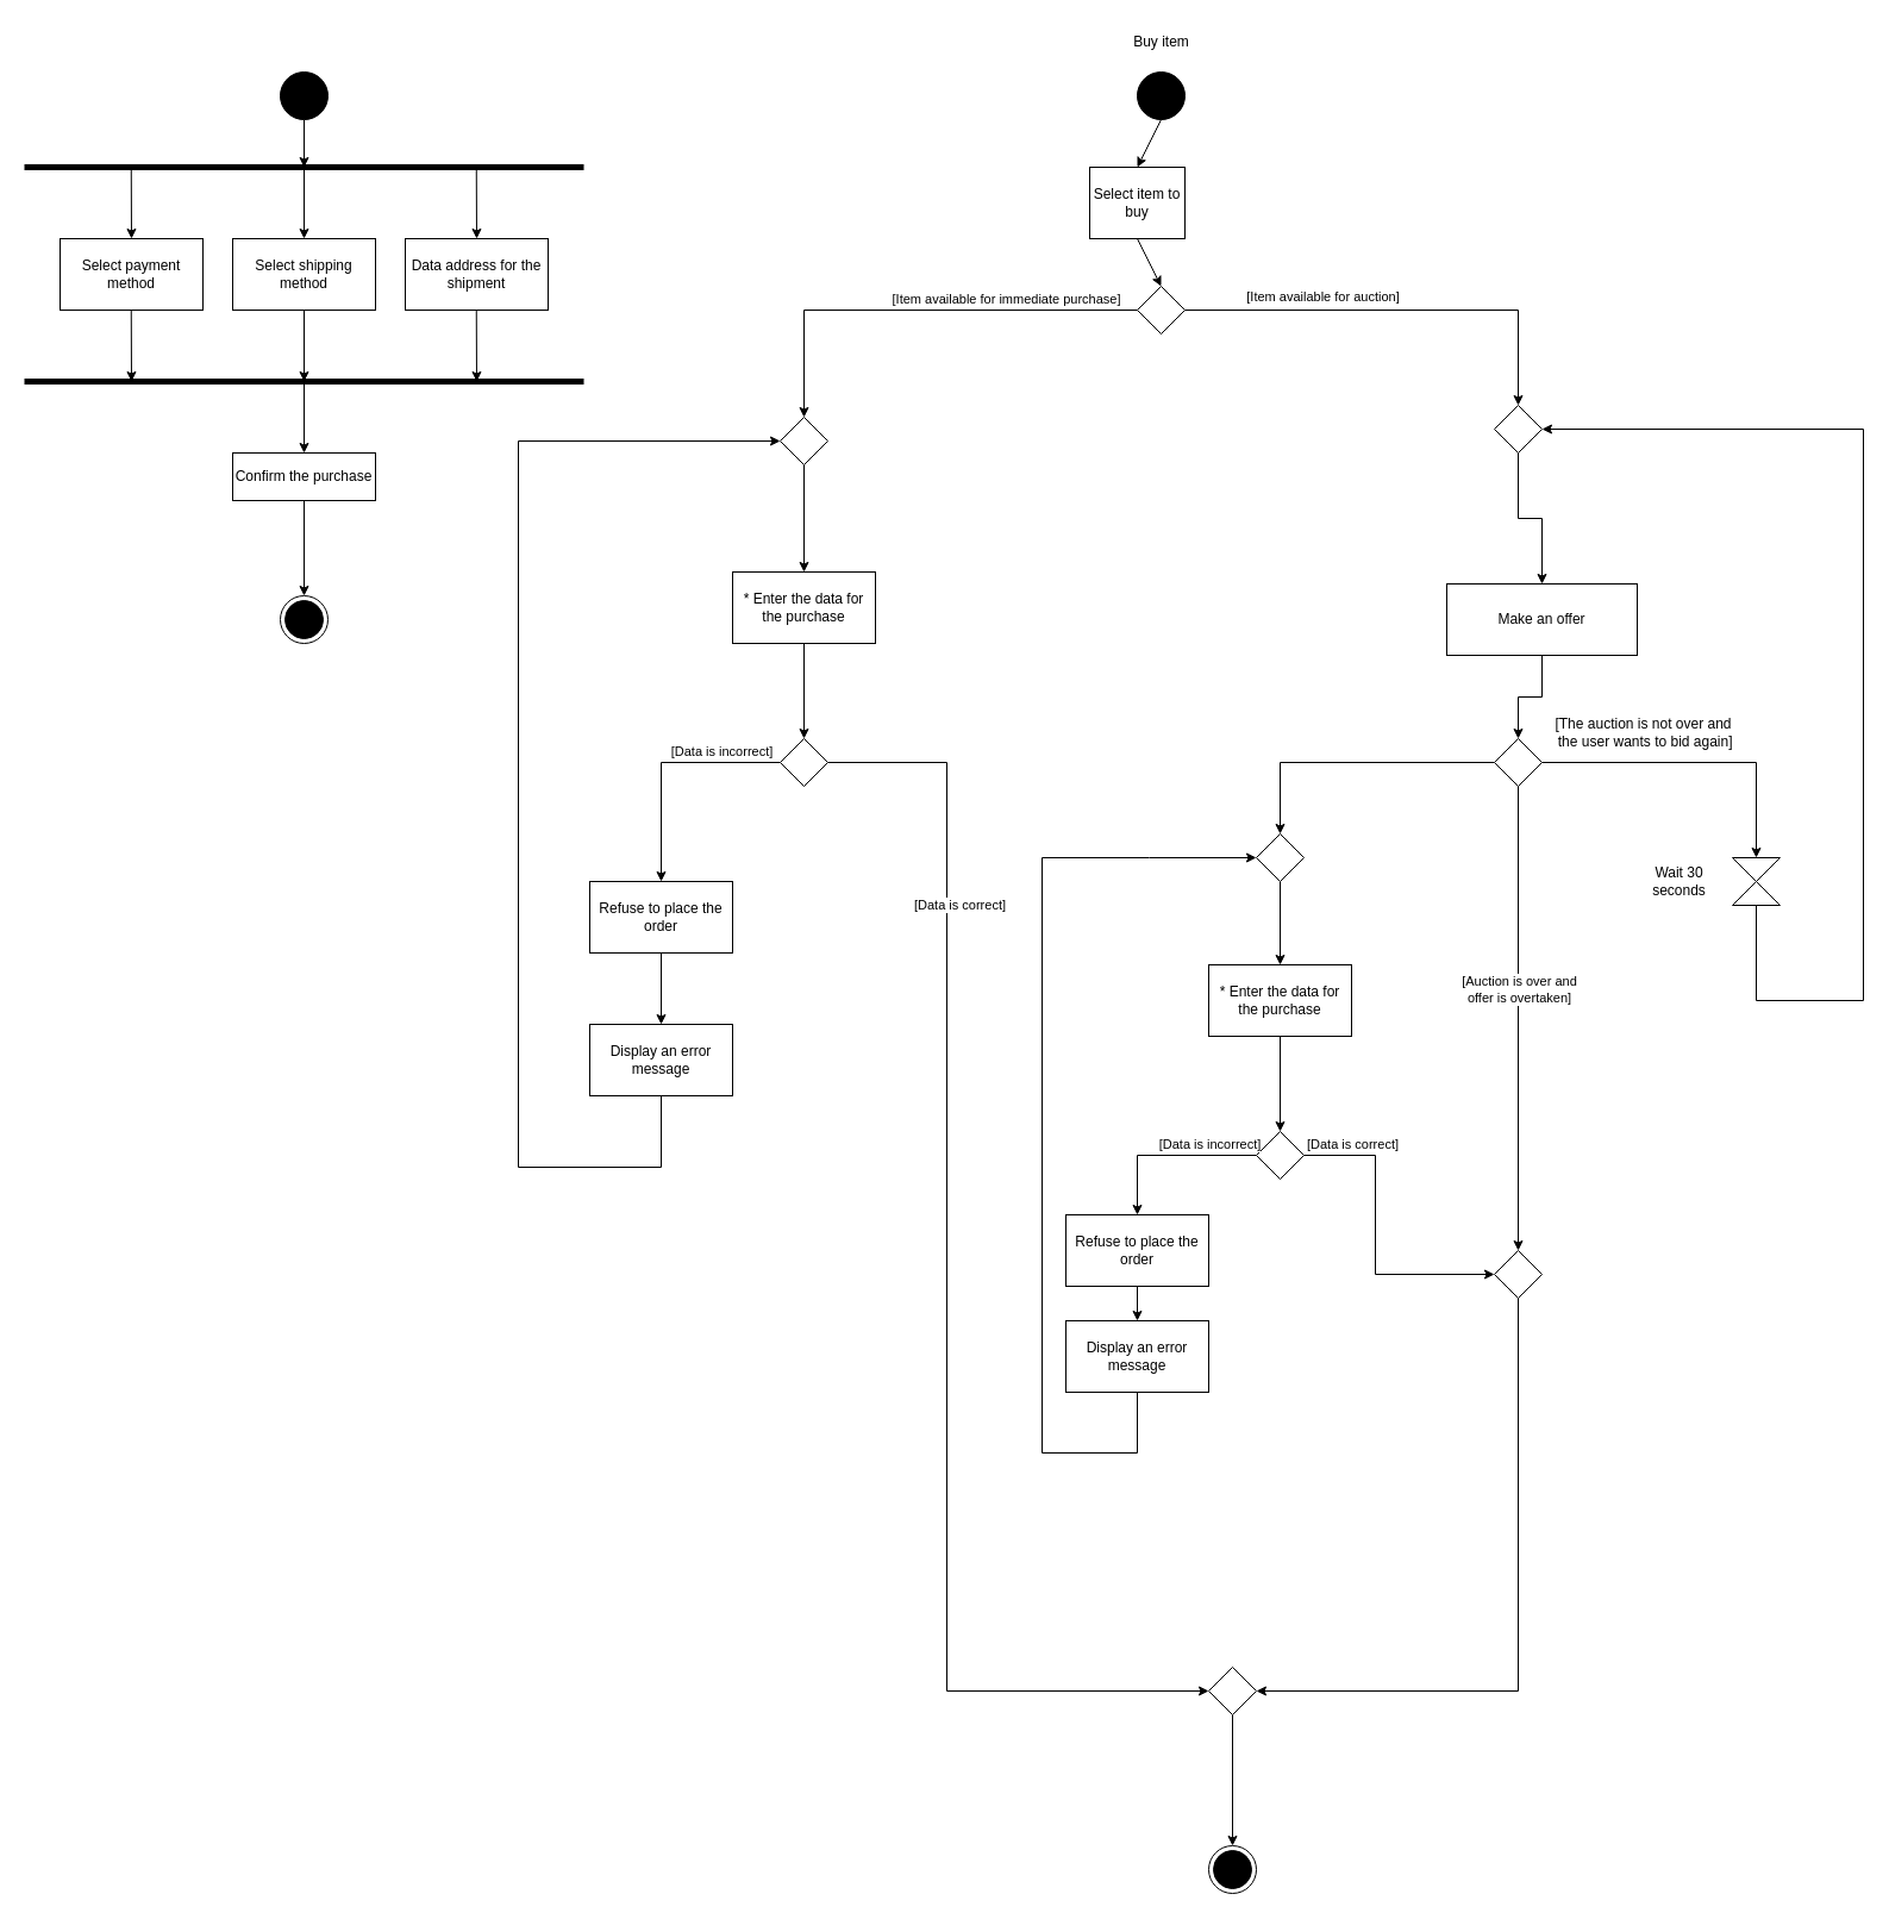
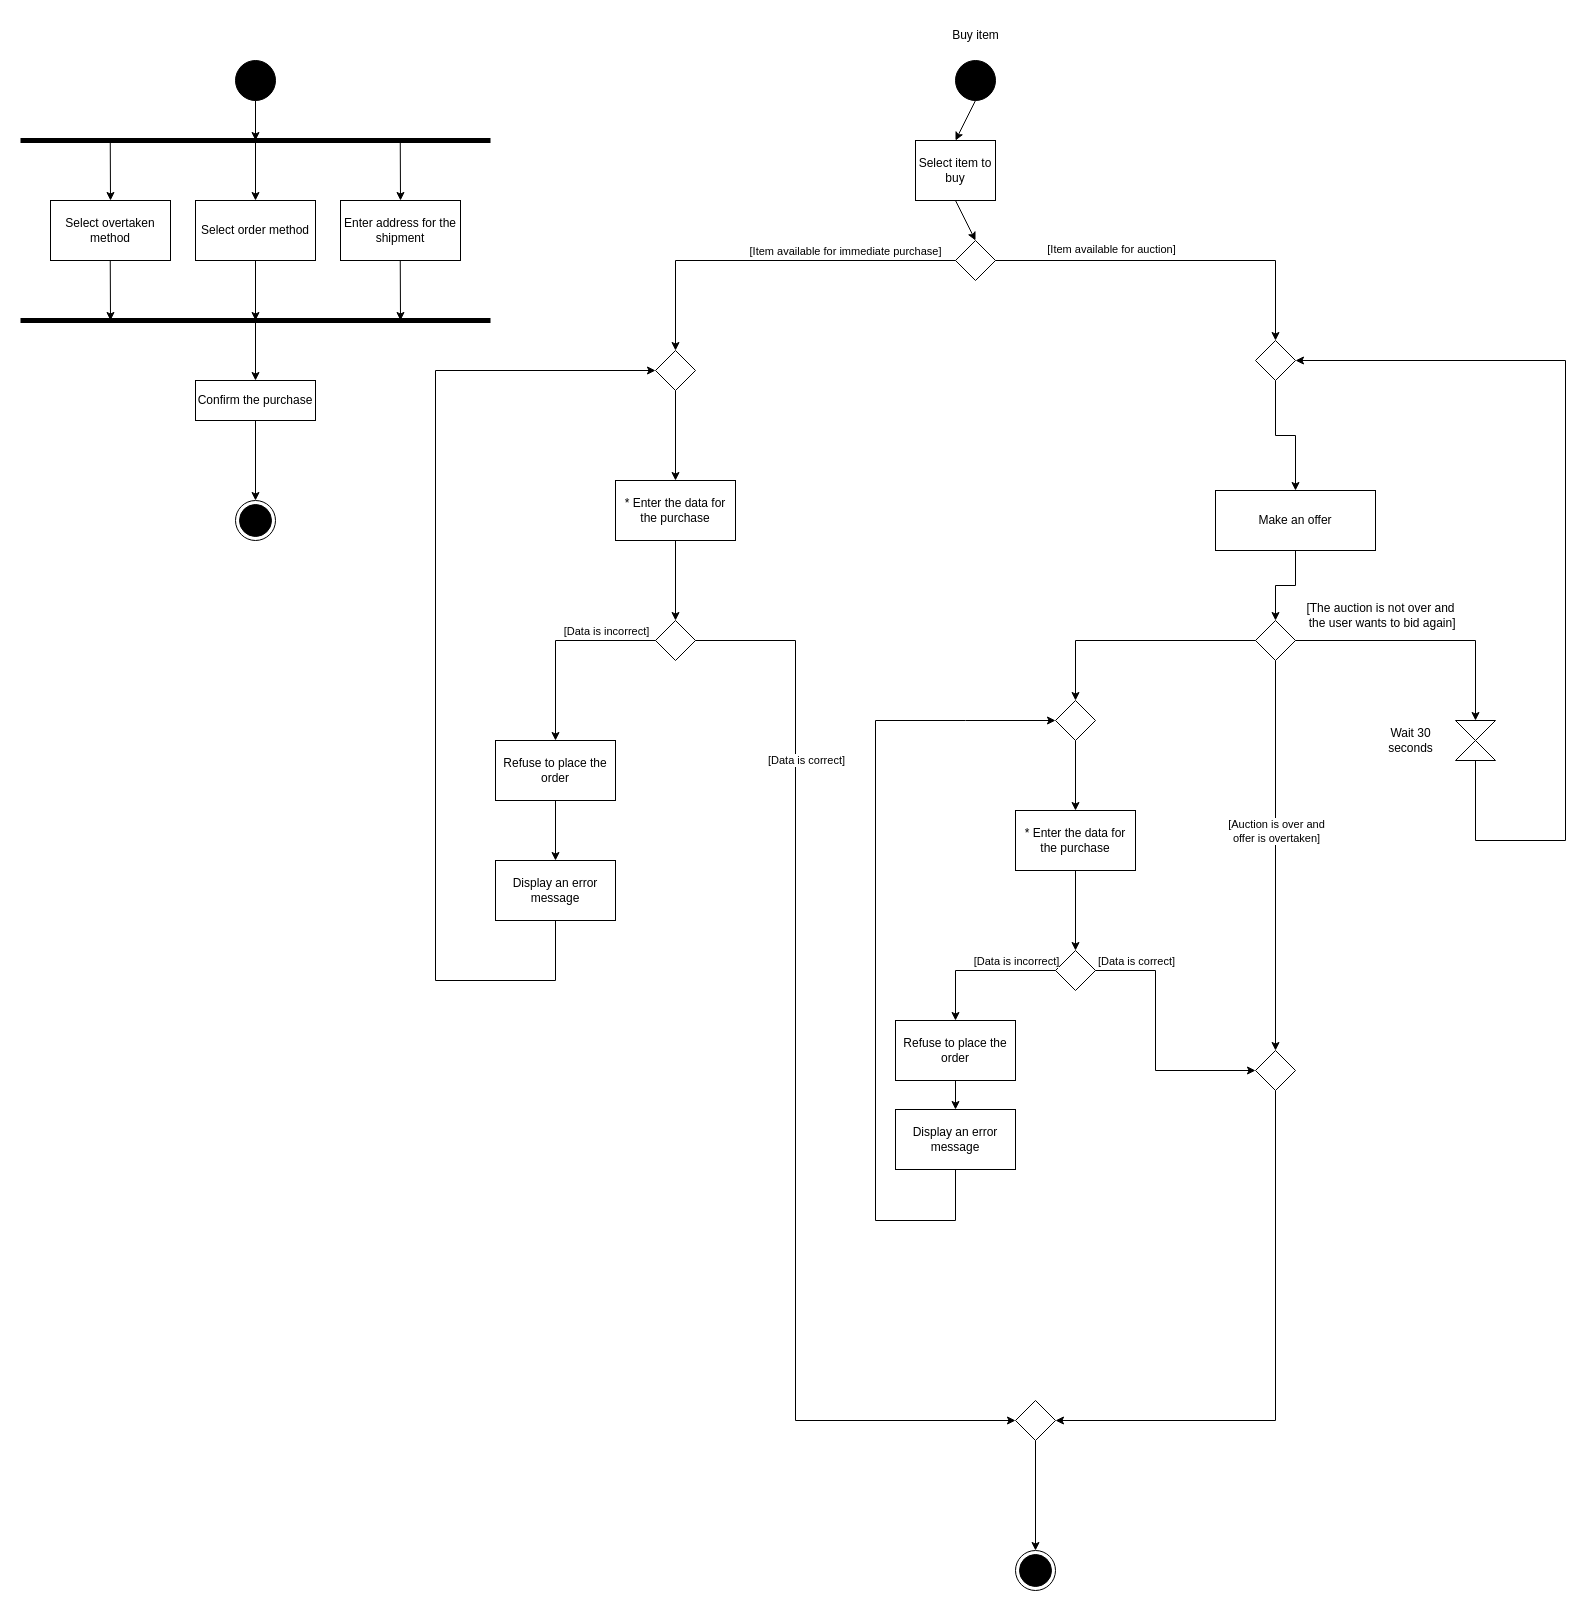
- <mxCell id="19" value="Select payment method" style="rounded=0;whiteSpace=wrap;html=1;" vertex="1" parent="1"><mxGeometry x="50" y="200" width="120" height="60" as="geometry" /></mxCell>
+ <mxCell id="19" value="Select overtaken method" style="rounded=0;whiteSpace=wrap;html=1;" vertex="1" parent="1"><mxGeometry x="50" y="200" width="120" height="60" as="geometry" /></mxCell>
- <mxCell id="18" value="Select shipping method" style="rounded=0;whiteSpace=wrap;html=1;" vertex="1" parent="1"><mxGeometry x="195" y="200" width="120" height="60" as="geometry" /></mxCell>
+ <mxCell id="18" value="Select order method" style="rounded=0;whiteSpace=wrap;html=1;" vertex="1" parent="1"><mxGeometry x="195" y="200" width="120" height="60" as="geometry" /></mxCell>
- <mxCell id="14" value="Data address for the shipment" style="rounded=0;whiteSpace=wrap;html=1;" vertex="1" parent="1"><mxGeometry x="340" y="200" width="120" height="60" as="geometry" /></mxCell>
+ <mxCell id="14" value="Enter address for the shipment" style="rounded=0;whiteSpace=wrap;html=1;" vertex="1" parent="1"><mxGeometry x="340" y="200" width="120" height="60" as="geometry" /></mxCell>
